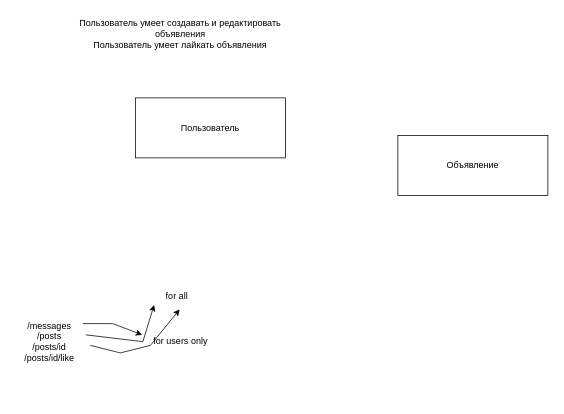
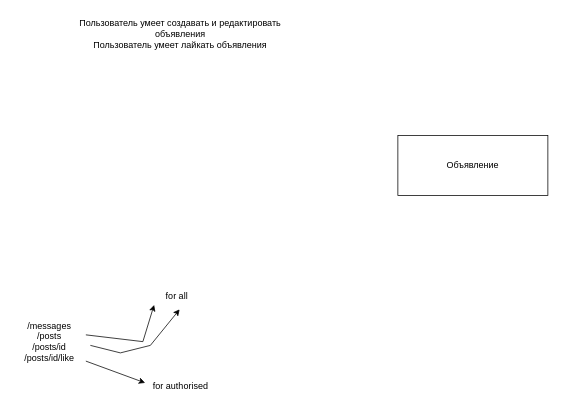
- <mxCell id="2" value="Пользователь&lt;br&gt;" style="rounded=0;whiteSpace=wrap;html=1;" vertex="1" parent="1"><mxGeometry x="180" y="130" width="200" height="80" as="geometry" /></mxCell>
- <mxCell id="9" value="" style="endArrow=classic;html=1;rounded=0;exitX=1;exitY=0.157;exitDx=0;exitDy=0;exitPerimeter=0;entryX=-0.01;entryY=0.2;entryDx=0;entryDy=0;entryPerimeter=0;" edge="1" parent="1" source="5" target="7"><mxGeometry width="50" height="50" relative="1" as="geometry"><mxPoint x="390" y="410" as="sourcePoint" /><mxPoint x="190" y="430" as="targetPoint" /><Array as="points"><mxPoint x="150" y="431" /></Array></mxGeometry></mxCell>
- <mxCell id="7" value="for users only&lt;br&gt;" style="text;html=1;align=center;verticalAlign=middle;resizable=0;points=[];autosize=1;strokeColor=none;fillColor=none;" vertex="1" parent="1"><mxGeometry x="190" y="440" width="100" height="30" as="geometry" /></mxCell>
+ <mxCell id="12" value="" style="endArrow=classic;html=1;rounded=0;exitX=1.044;exitY=0.871;exitDx=0;exitDy=0;exitPerimeter=0;entryX=0.03;entryY=0.333;entryDx=0;entryDy=0;entryPerimeter=0;" edge="1" parent="1" source="5" target="8"><mxGeometry width="50" height="50" relative="1" as="geometry"><mxPoint x="390" y="410" as="sourcePoint" /><mxPoint x="440" y="360" as="targetPoint" /></mxGeometry></mxCell>
+ <mxCell id="8" value="for authorised" style="text;html=1;align=center;verticalAlign=middle;resizable=0;points=[];autosize=1;strokeColor=none;fillColor=none;" vertex="1" parent="1"><mxGeometry x="190" y="500" width="100" height="30" as="geometry" /></mxCell>
